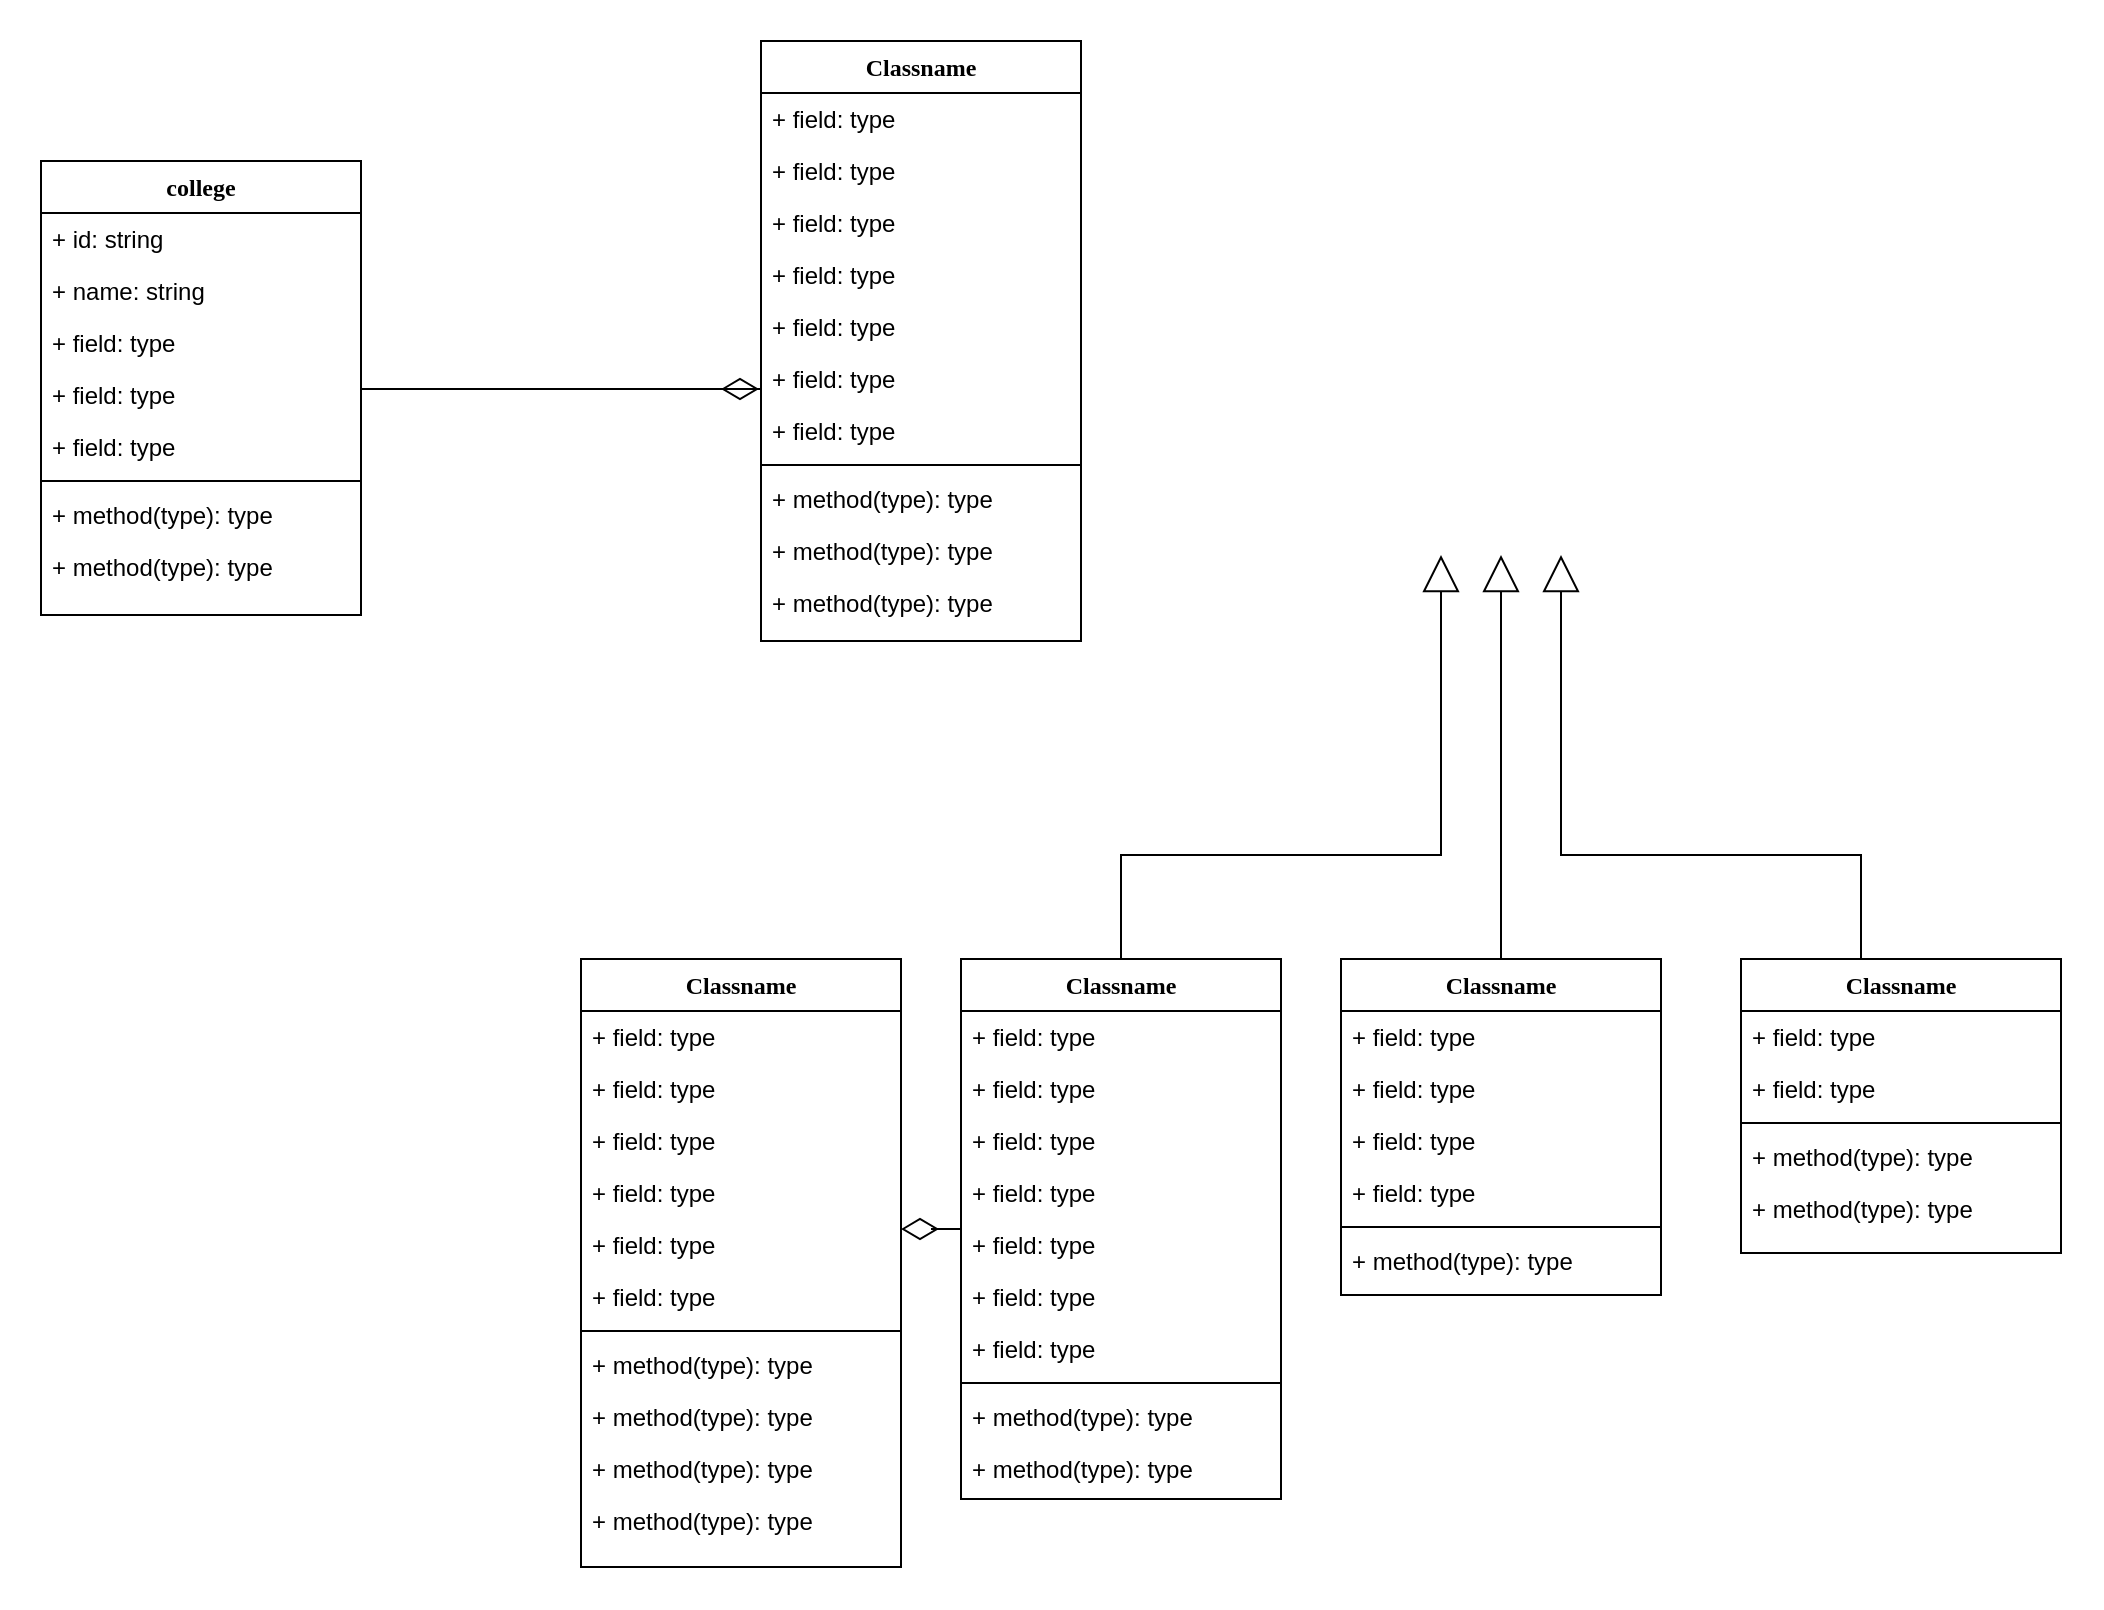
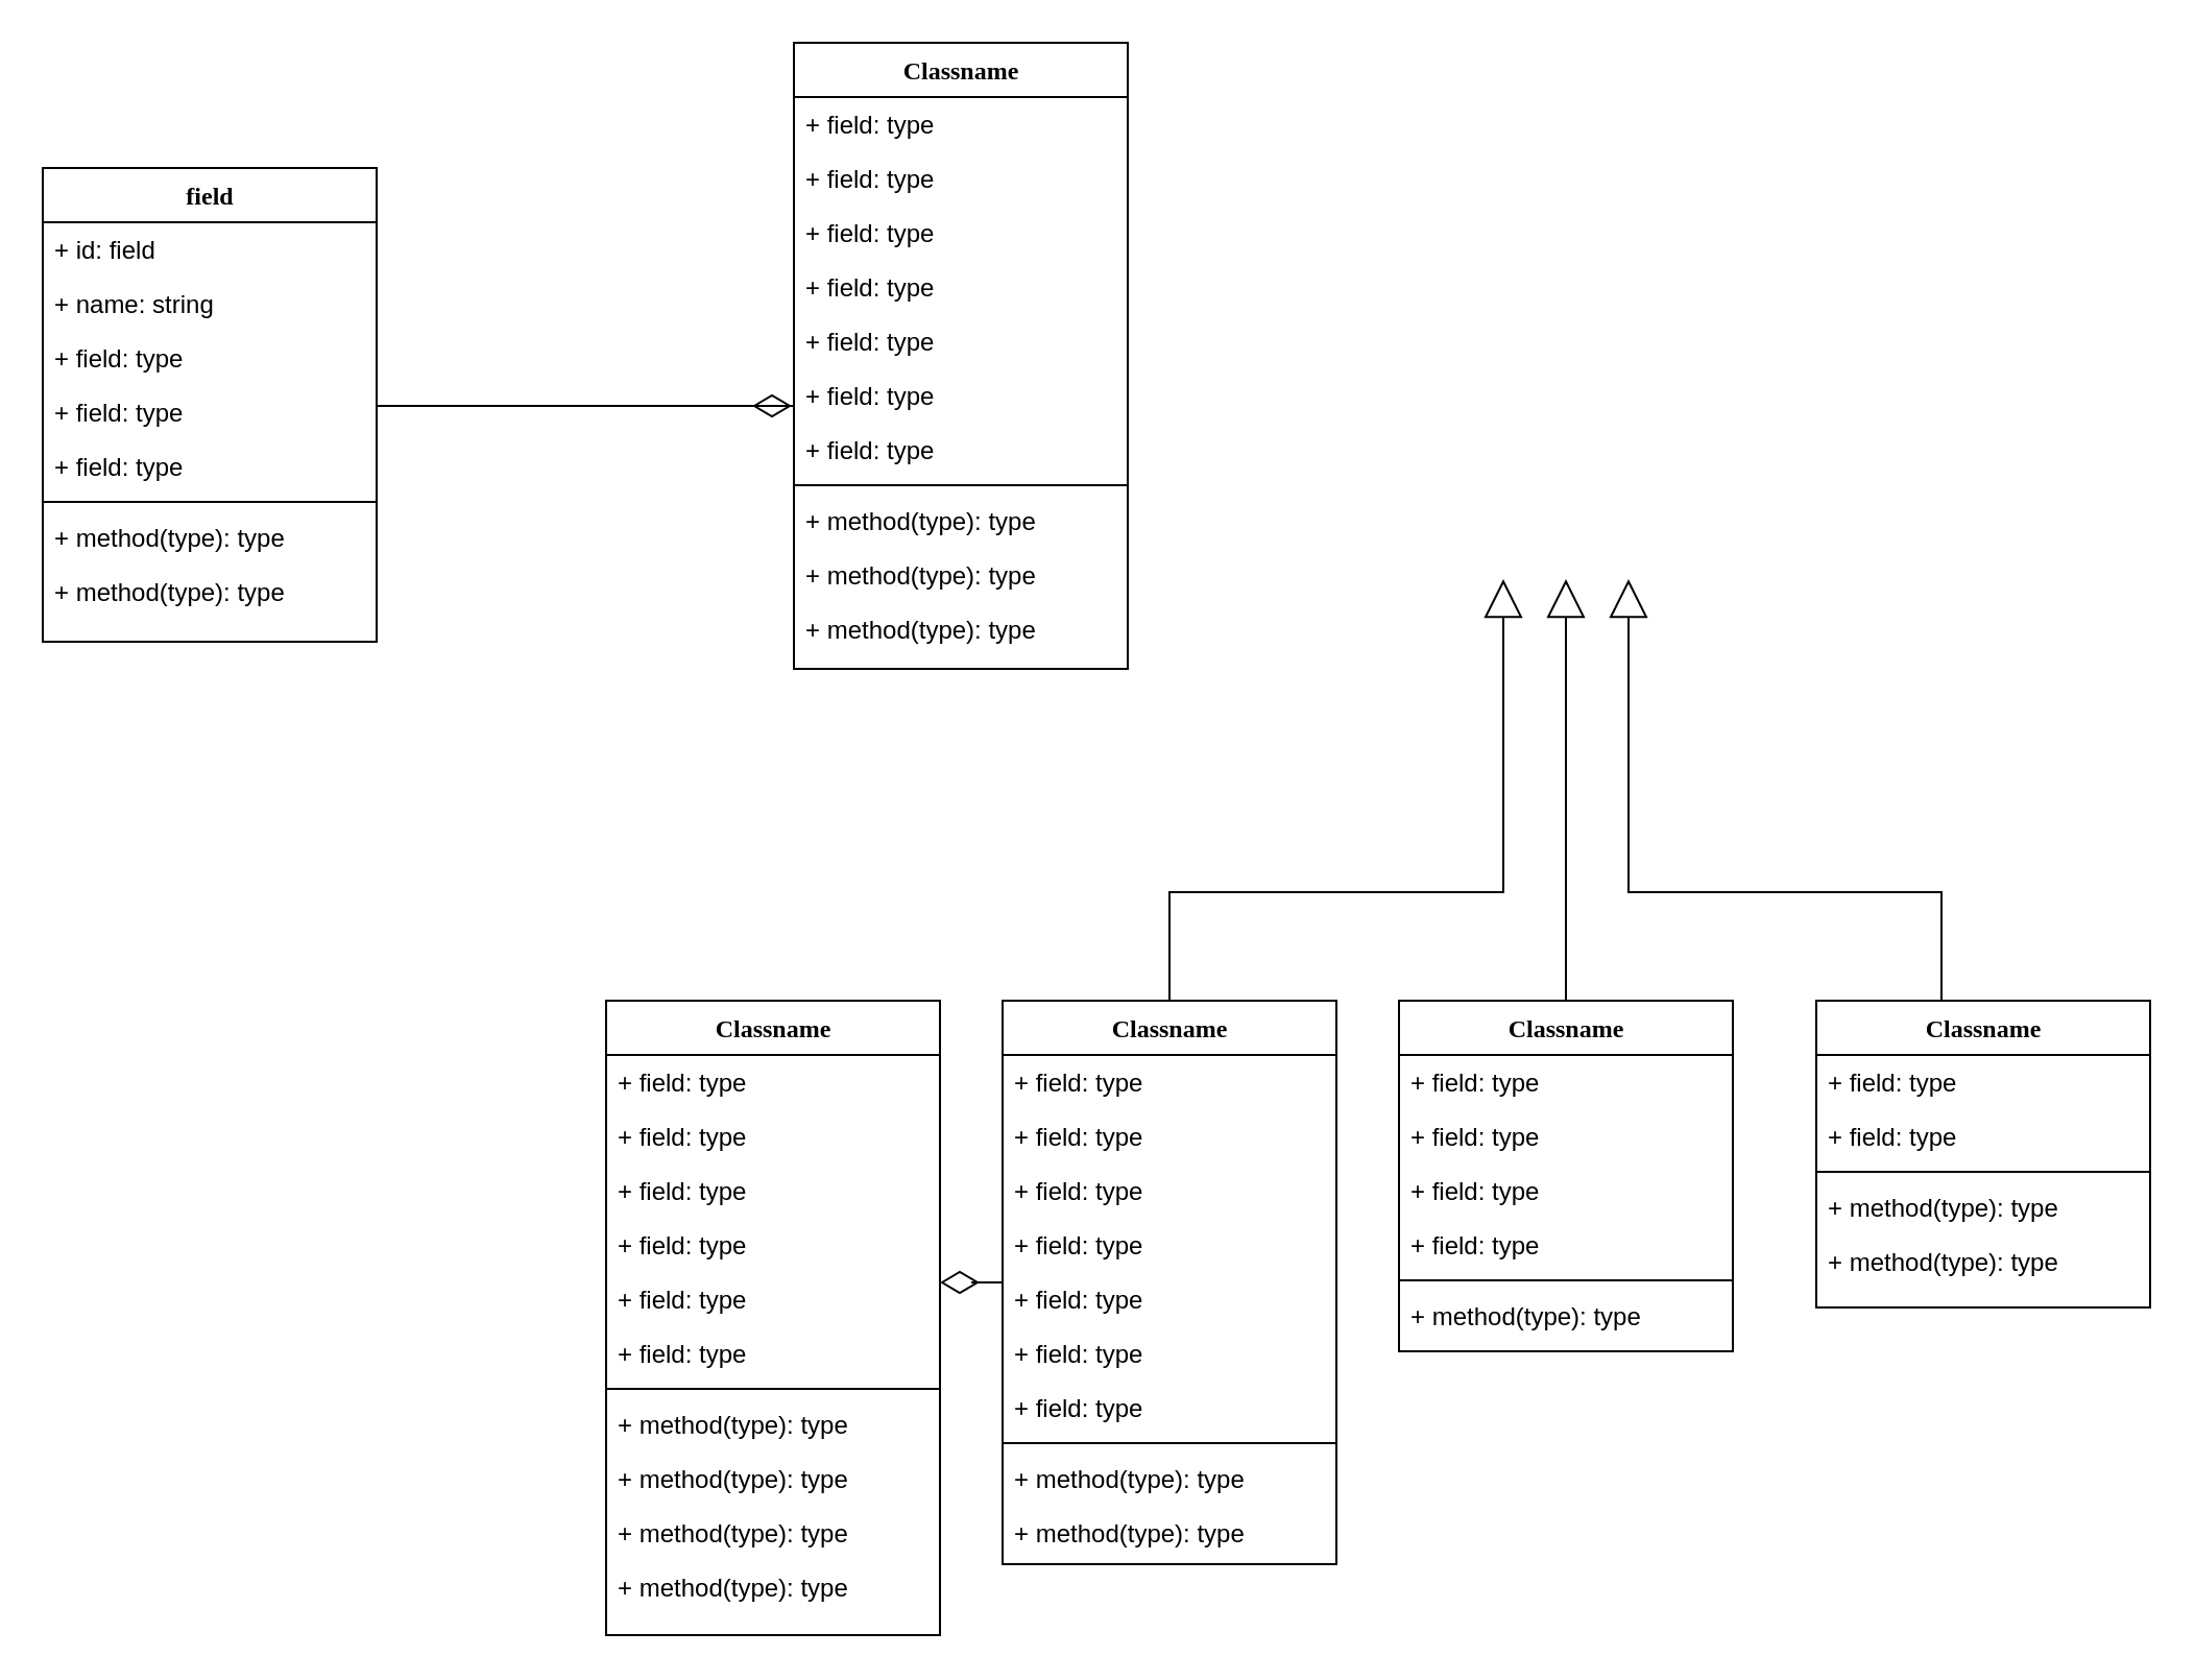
- <mxCell id="2" value="college" style="swimlane;html=1;fontStyle=1;align=center;verticalAlign=top;childLayout=stackLayout;horizontal=1;startSize=26;horizontalStack=0;resizeParent=1;resizeLast=0;collapsible=1;marginBottom=0;swimlaneFillColor=#ffffff;rounded=0;shadow=0;comic=0;labelBackgroundColor=none;strokeWidth=1;fillColor=none;fontFamily=Verdana;fontSize=12" vertex="1" parent="1"><mxGeometry x="20" y="80" width="160" height="227" as="geometry" /></mxCell>
+ <mxCell id="2" value="field" style="swimlane;html=1;fontStyle=1;align=center;verticalAlign=top;childLayout=stackLayout;horizontal=1;startSize=26;horizontalStack=0;resizeParent=1;resizeLast=0;collapsible=1;marginBottom=0;swimlaneFillColor=#ffffff;rounded=0;shadow=0;comic=0;labelBackgroundColor=none;strokeWidth=1;fillColor=none;fontFamily=Verdana;fontSize=12" vertex="1" parent="1"><mxGeometry x="20" y="80" width="160" height="227" as="geometry" /></mxCell>
- <mxCell id="3" value="+ id: string" style="text;html=1;strokeColor=none;fillColor=none;align=left;verticalAlign=top;spacingLeft=4;spacingRight=4;whiteSpace=wrap;overflow=hidden;rotatable=0;points=[[0,0.5],[1,0.5]];portConstraint=eastwest;" vertex="1" parent="2"><mxGeometry y="26" width="160" height="26" as="geometry" /></mxCell>
+ <mxCell id="3" value="+ id: field" style="text;html=1;strokeColor=none;fillColor=none;align=left;verticalAlign=top;spacingLeft=4;spacingRight=4;whiteSpace=wrap;overflow=hidden;rotatable=0;points=[[0,0.5],[1,0.5]];portConstraint=eastwest;" vertex="1" parent="2"><mxGeometry y="26" width="160" height="26" as="geometry" /></mxCell>
